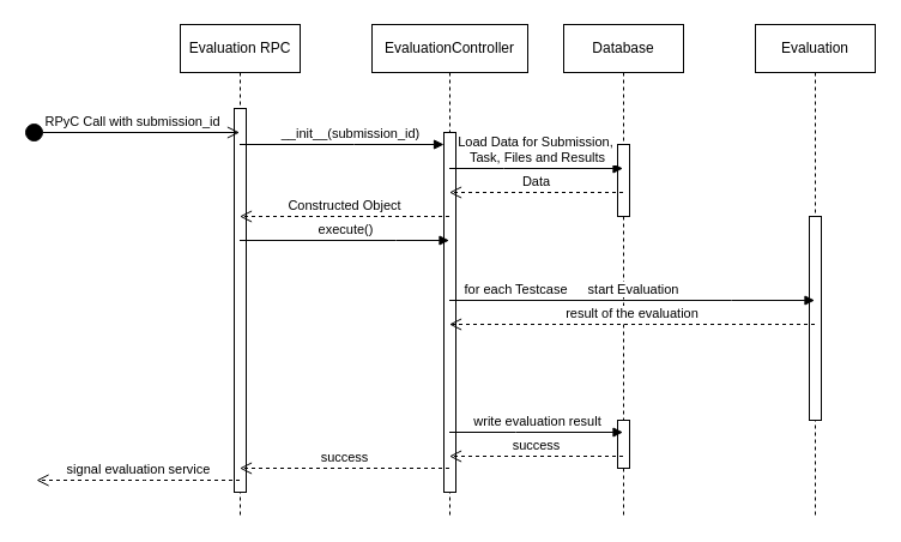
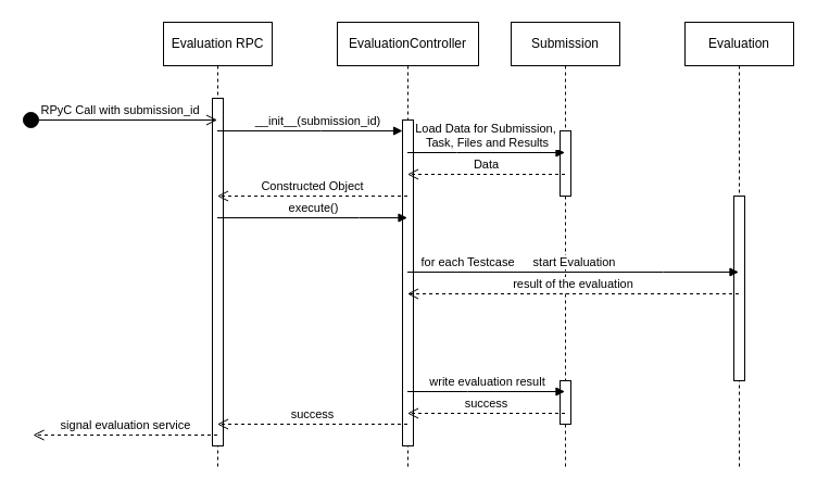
- <mxCell id="4" value="Database" style="shape=umlLifeline;perimeter=lifelinePerimeter;whiteSpace=wrap;html=1;container=1;dropTarget=0;collapsible=0;recursiveResize=0;outlineConnect=0;portConstraint=eastwest;newEdgeStyle={&quot;edgeStyle&quot;:&quot;elbowEdgeStyle&quot;,&quot;elbow&quot;:&quot;vertical&quot;,&quot;curved&quot;:0,&quot;rounded&quot;:0};sketch=0;" parent="1" vertex="1"><mxGeometry x="470" y="20" width="100" height="410" as="geometry" /></mxCell>
+ <mxCell id="4" value="Submission" style="shape=umlLifeline;perimeter=lifelinePerimeter;whiteSpace=wrap;html=1;container=1;dropTarget=0;collapsible=0;recursiveResize=0;outlineConnect=0;portConstraint=eastwest;newEdgeStyle={&quot;edgeStyle&quot;:&quot;elbowEdgeStyle&quot;,&quot;elbow&quot;:&quot;vertical&quot;,&quot;curved&quot;:0,&quot;rounded&quot;:0};sketch=0;" parent="1" vertex="1"><mxGeometry x="470" y="20" width="100" height="410" as="geometry" /></mxCell>
